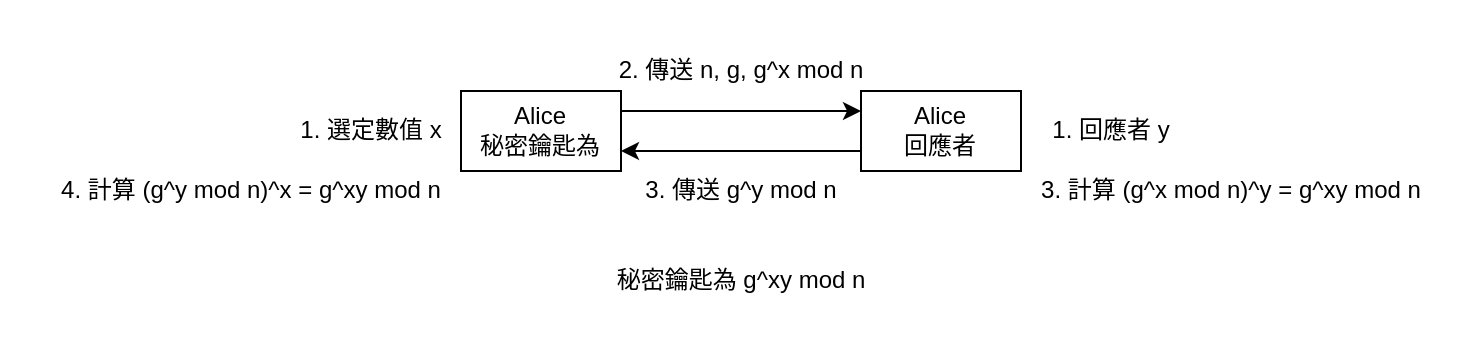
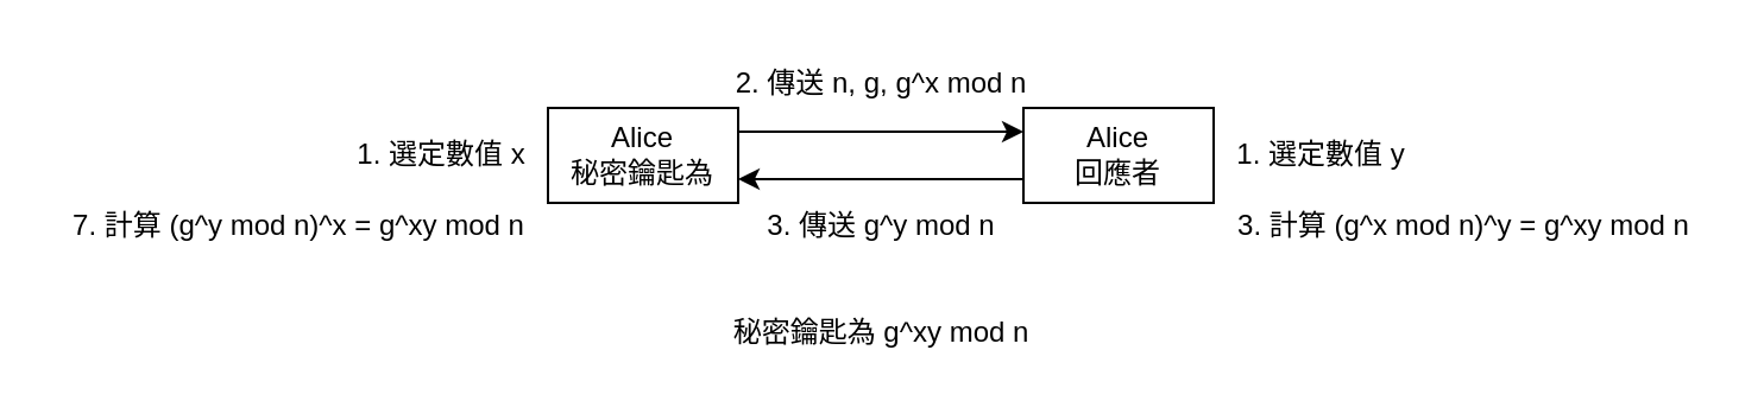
- <mxCell id="5" value="1. 回應者 y" style="text;html=1;align=center;verticalAlign=middle;resizable=0;points=[];autosize=1;strokeColor=none;fillColor=none;" vertex="1" parent="1"><mxGeometry x="510" y="50" width="90" height="30" as="geometry" /></mxCell>
+ <mxCell id="5" value="1. 選定數值 y" style="text;html=1;align=center;verticalAlign=middle;resizable=0;points=[];autosize=1;strokeColor=none;fillColor=none;" vertex="1" parent="1"><mxGeometry x="510" y="50" width="90" height="30" as="geometry" /></mxCell>
- <mxCell id="10" value="4. 計算 (g^y mod n)^x = g^xy mod n" style="text;html=1;align=center;verticalAlign=middle;resizable=0;points=[];autosize=1;strokeColor=none;fillColor=none;" vertex="1" parent="1"><mxGeometry x="20" y="80" width="210" height="30" as="geometry" /></mxCell>
+ <mxCell id="10" value="7. 計算 (g^y mod n)^x = g^xy mod n" style="text;html=1;align=center;verticalAlign=middle;resizable=0;points=[];autosize=1;strokeColor=none;fillColor=none;" vertex="1" parent="1"><mxGeometry x="20" y="80" width="210" height="30" as="geometry" /></mxCell>
